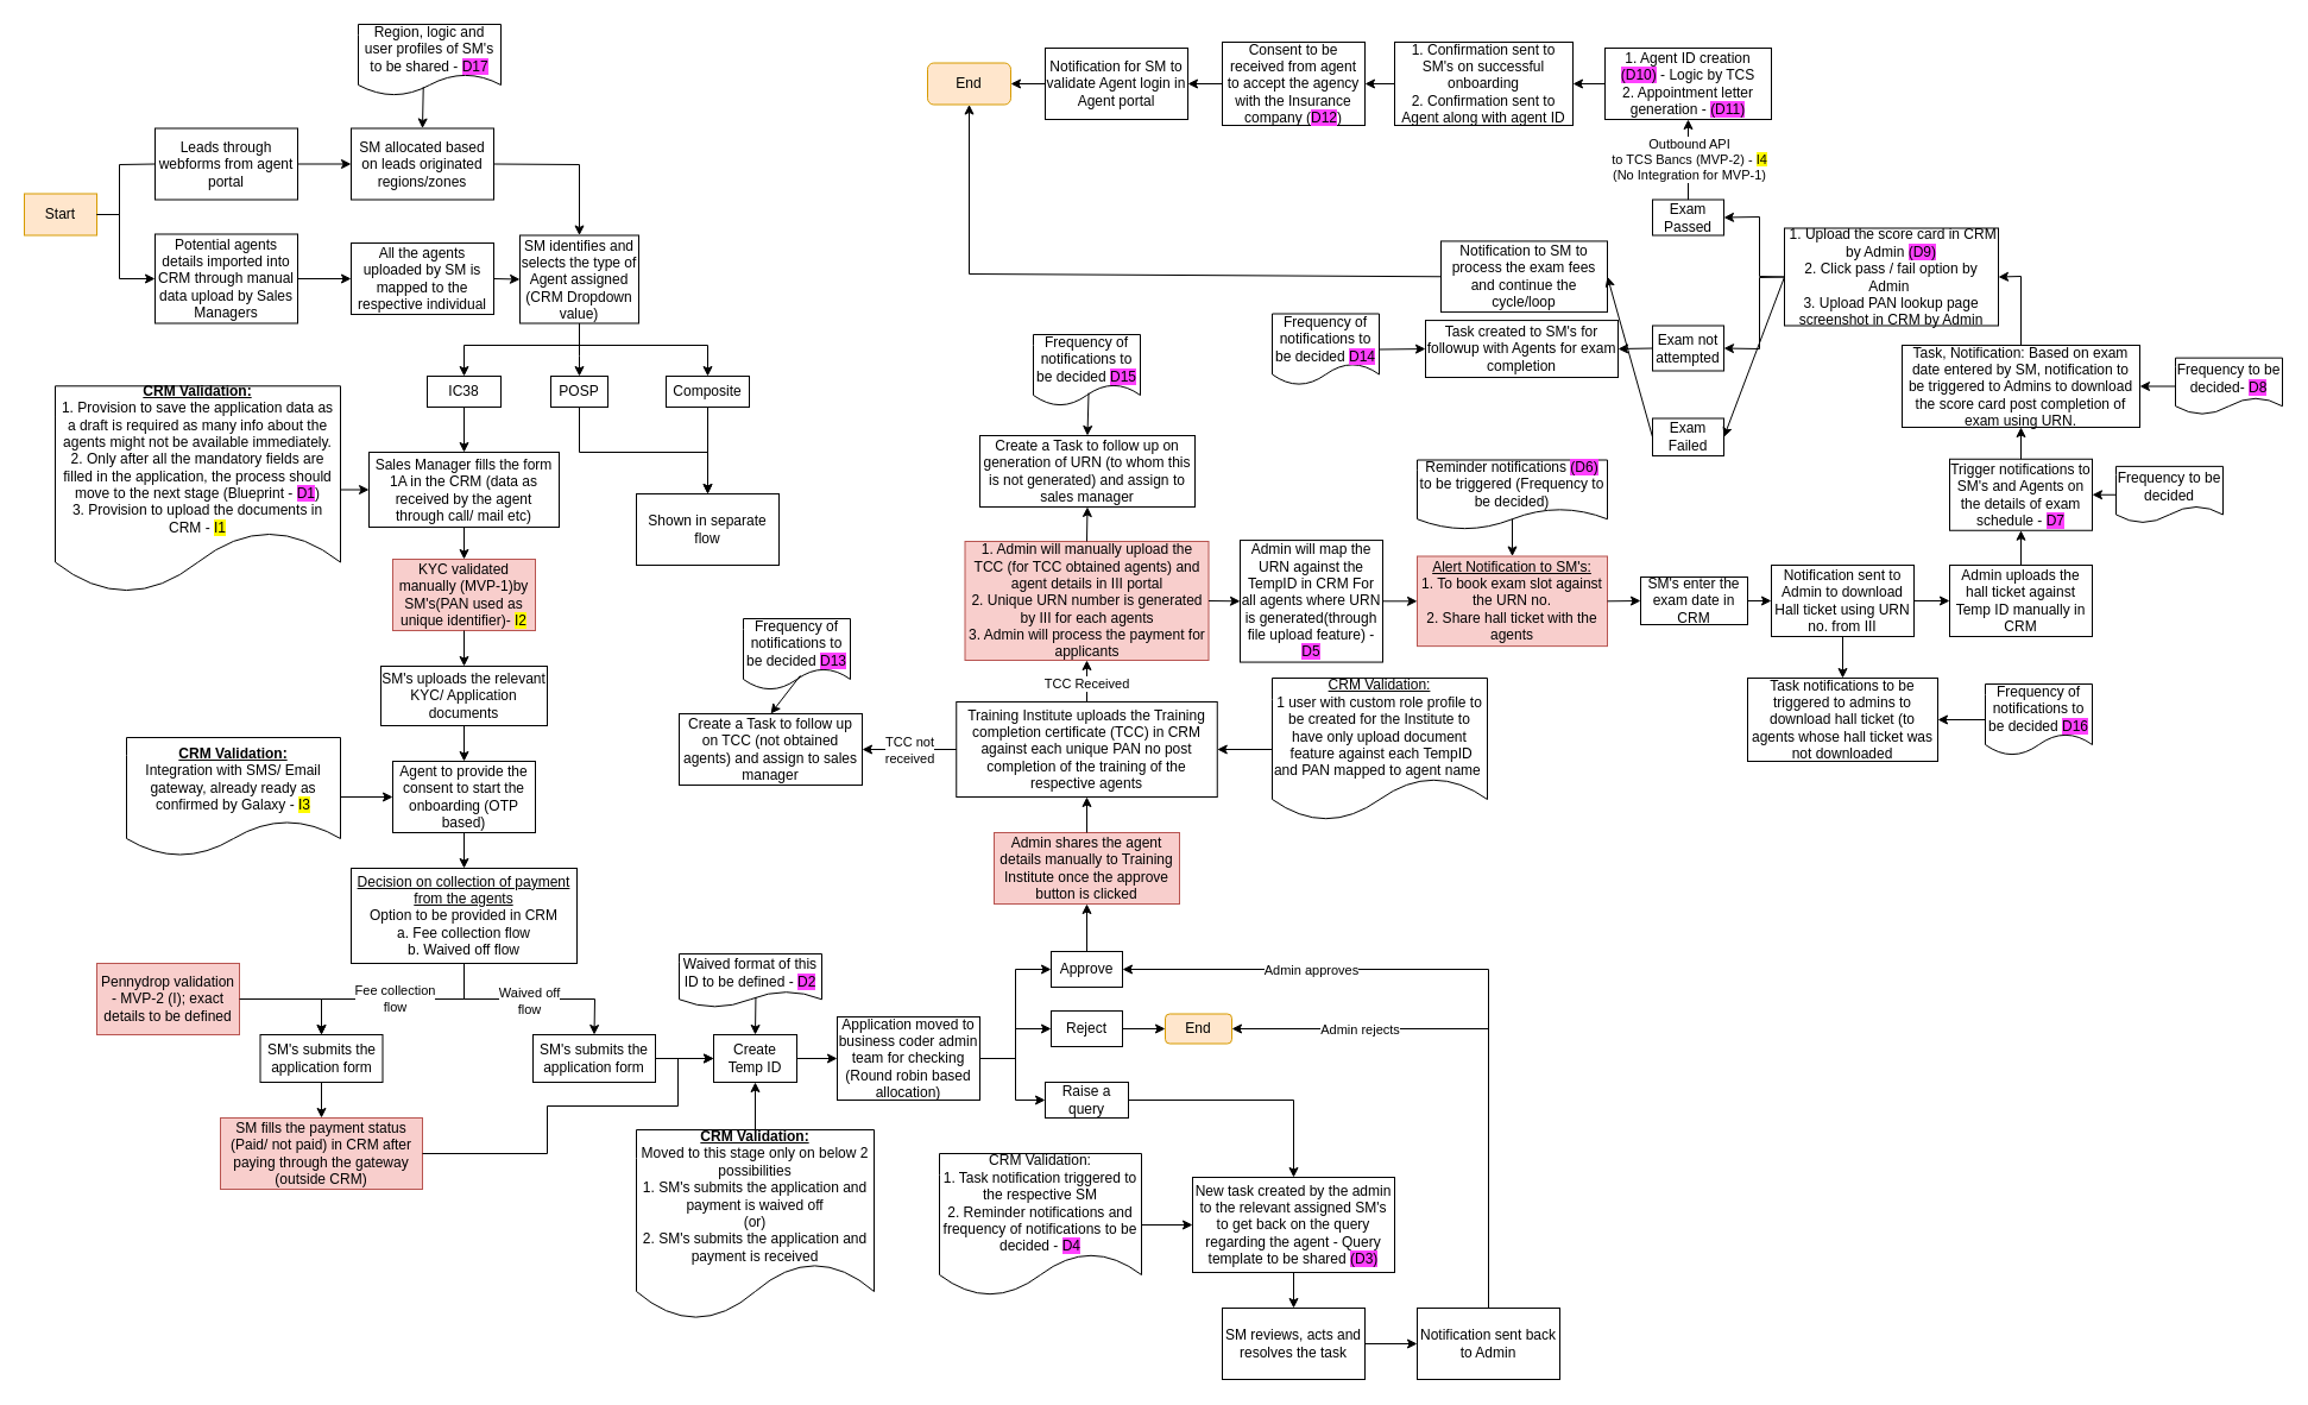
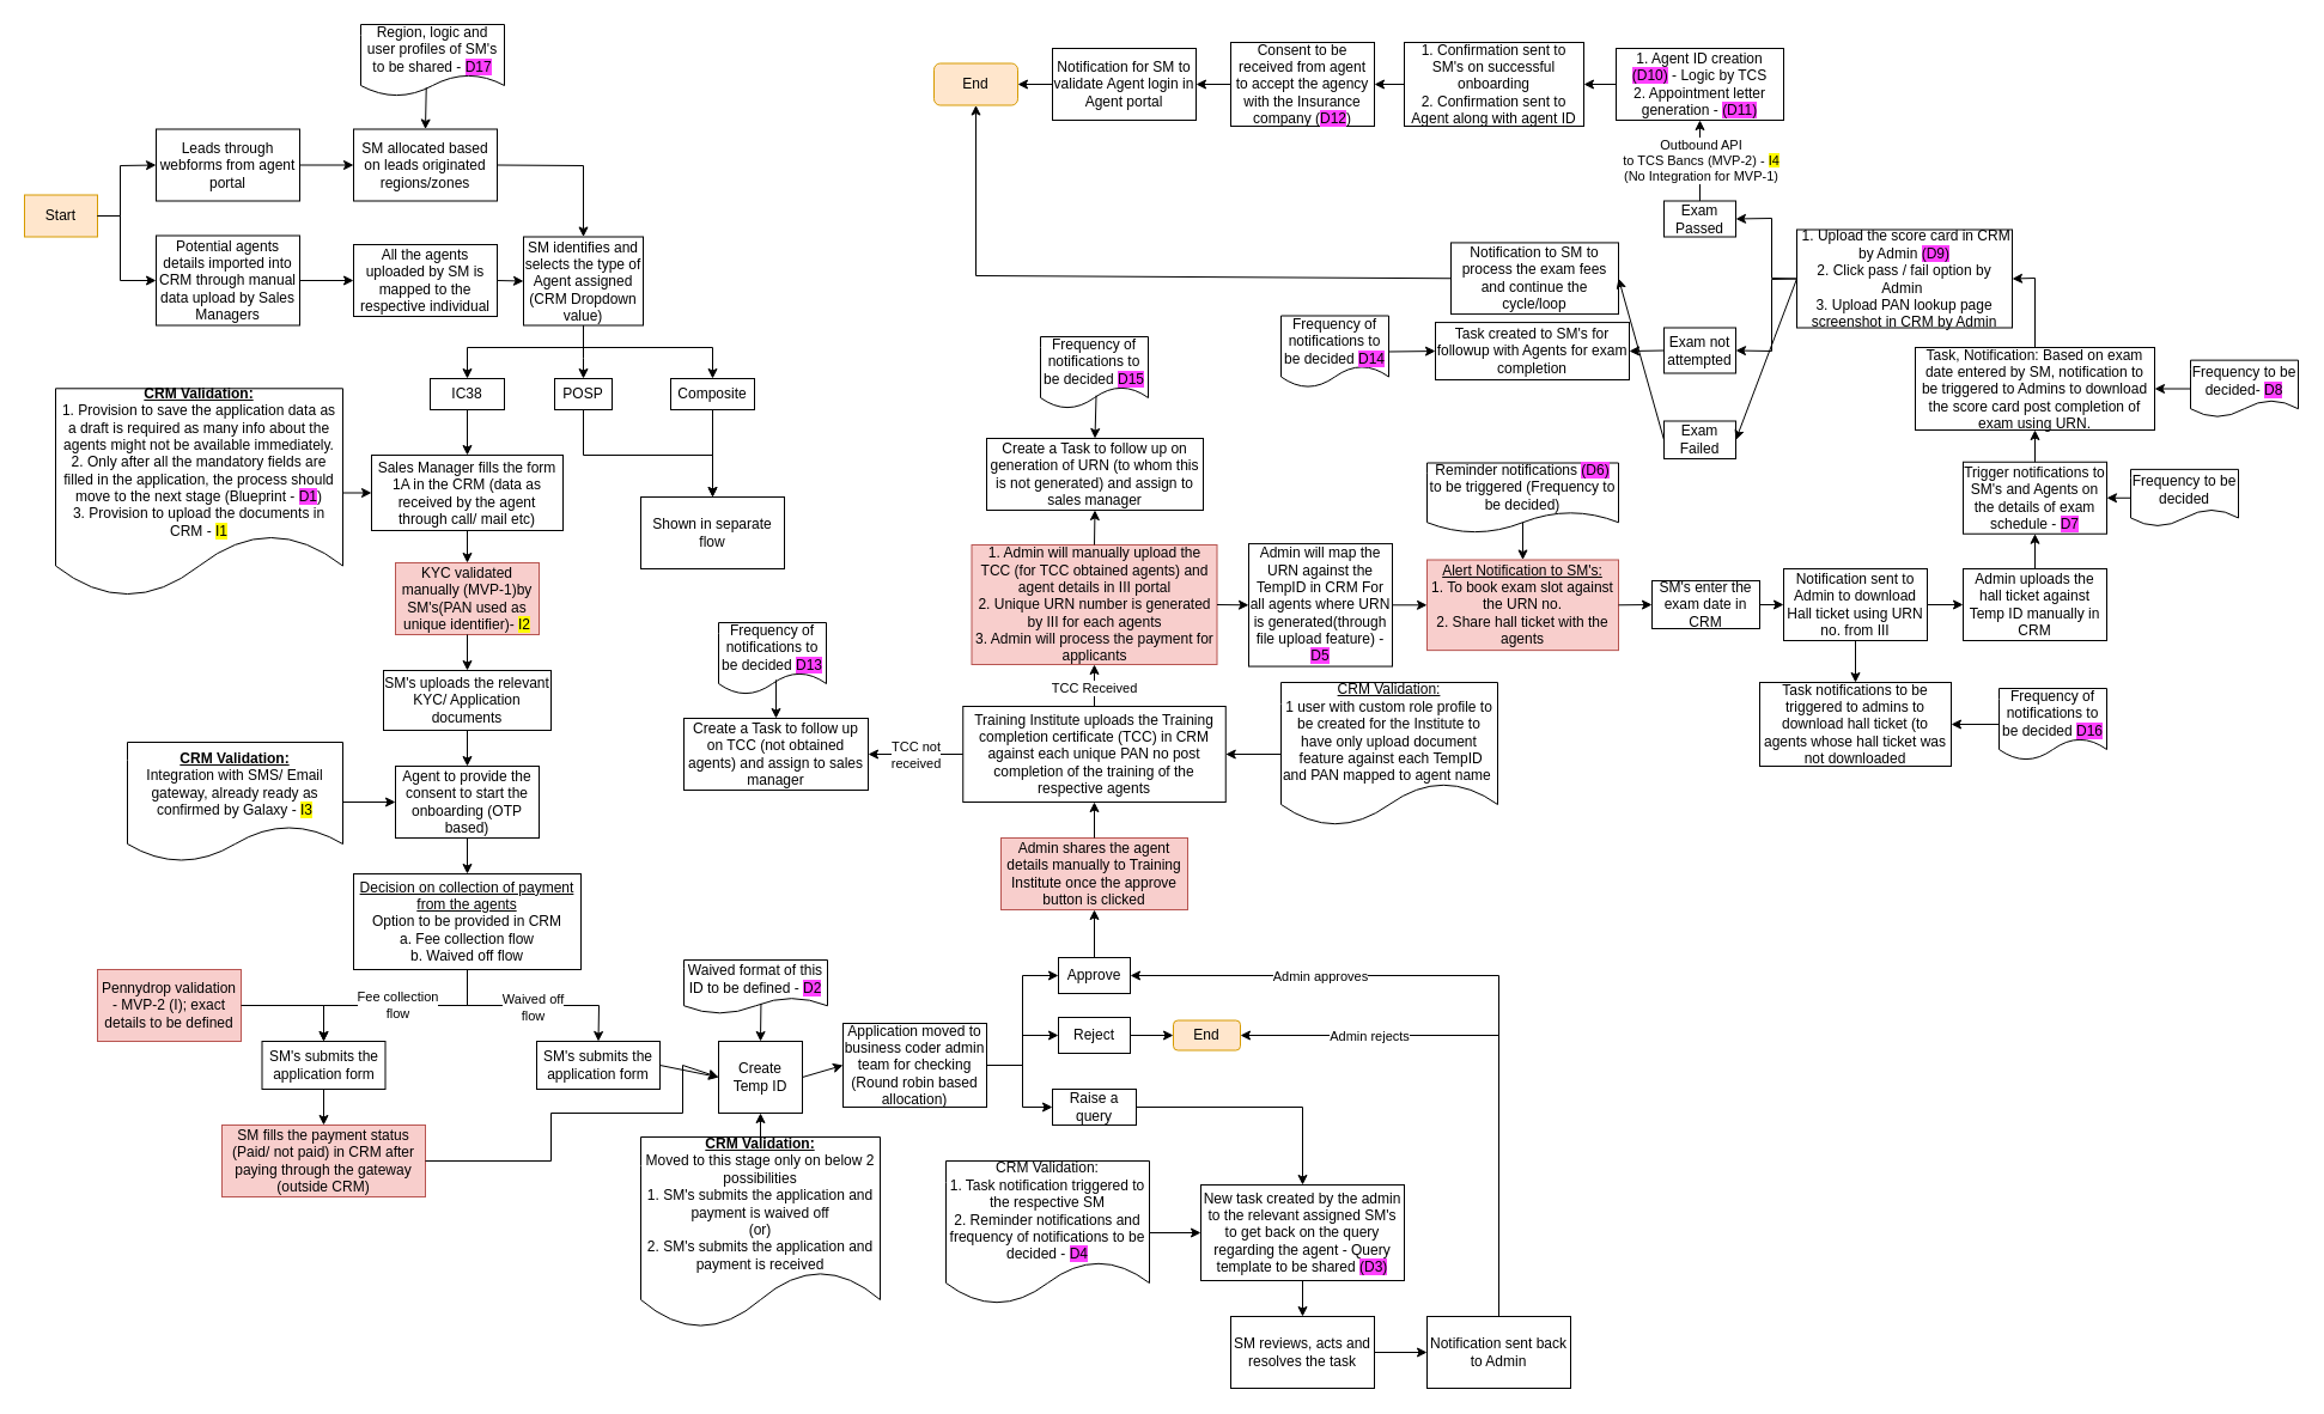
- <mxCell id="142" value="" style="endArrow=none;html=1;rounded=0;exitX=1;exitY=0.5;exitDx=0;exitDy=0;entryX=0;entryY=0.5;entryDx=0;entryDy=0;" parent="1" source="2" target="138" edge="1"><mxGeometry width="50" height="50" relative="1" as="geometry"><mxPoint x="290" y="230" as="sourcePoint" /><mxPoint x="340" y="180" as="targetPoint" /><Array as="points"><mxPoint x="100" y="180" /><mxPoint x="100" y="138" /></Array></mxGeometry></mxCell>
+ <mxCell id="142" value="" style="endArrow=classic;html=1;rounded=0;exitX=1;exitY=0.5;exitDx=0;exitDy=0;entryX=0;entryY=0.5;entryDx=0;entryDy=0;" parent="1" source="2" target="138" edge="1"><mxGeometry width="50" height="50" relative="1" as="geometry"><mxPoint x="290" y="230" as="sourcePoint" /><mxPoint x="340" y="180" as="targetPoint" /><Array as="points"><mxPoint x="100" y="180" /><mxPoint x="100" y="138" /></Array></mxGeometry></mxCell>
- <mxCell id="121" value="Frequency of notifications to be decided &lt;span style=&quot;background-color: rgb(255, 64, 255);&quot;&gt;D13&lt;/span&gt;" style="shape=document;whiteSpace=wrap;html=1;boundedLbl=1;" parent="1" vertex="1"><mxGeometry x="625" y="520" width="90" height="60" as="geometry" /></mxCell>
+ <mxCell id="121" value="Frequency of notifications to be decided &lt;span style=&quot;background-color: rgb(255, 64, 255);&quot;&gt;D13&lt;/span&gt;" style="shape=document;whiteSpace=wrap;html=1;boundedLbl=1;" parent="1" vertex="1"><mxGeometry x="600" y="520" width="90" height="60" as="geometry" /></mxCell>
- <mxCell id="52" value="Create Temp ID" style="rounded=0;whiteSpace=wrap;html=1;" parent="1" vertex="1"><mxGeometry x="600" y="870" width="70" height="40" as="geometry" /></mxCell>
+ <mxCell id="52" value="Create Temp ID" style="rounded=0;whiteSpace=wrap;html=1;" parent="1" vertex="1"><mxGeometry x="600" y="870" width="70" height="60" as="geometry" /></mxCell>
